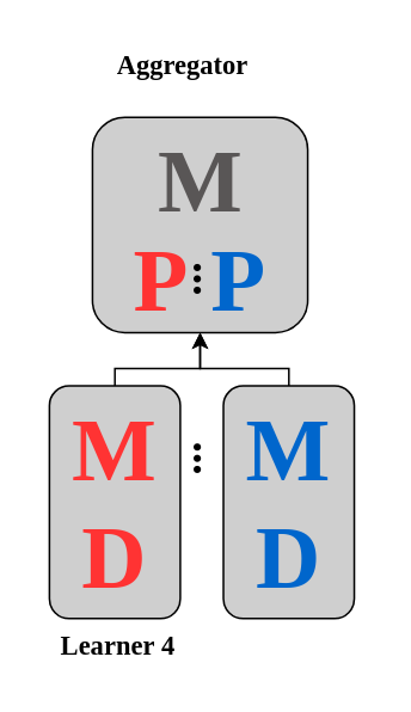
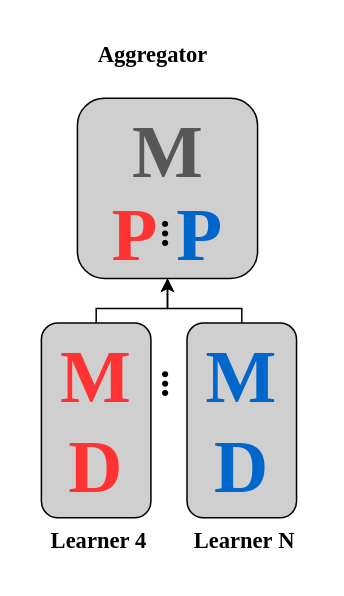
+ <mxCell id="7" value="&lt;b style=&quot;font-size: 15px;&quot;&gt;Learner&lt;/b&gt;&lt;b style=&quot;background-color: initial;&quot;&gt;&amp;nbsp;N&lt;/b&gt;" style="text;html=1;align=center;verticalAlign=middle;resizable=0;points=[];autosize=1;strokeColor=none;fillColor=none;fontSize=15;fontFamily=CMU Sans Serif;" vertex="1" parent="1"><mxGeometry x="117" y="344.4" width="90" height="30" as="geometry" /></mxCell>
